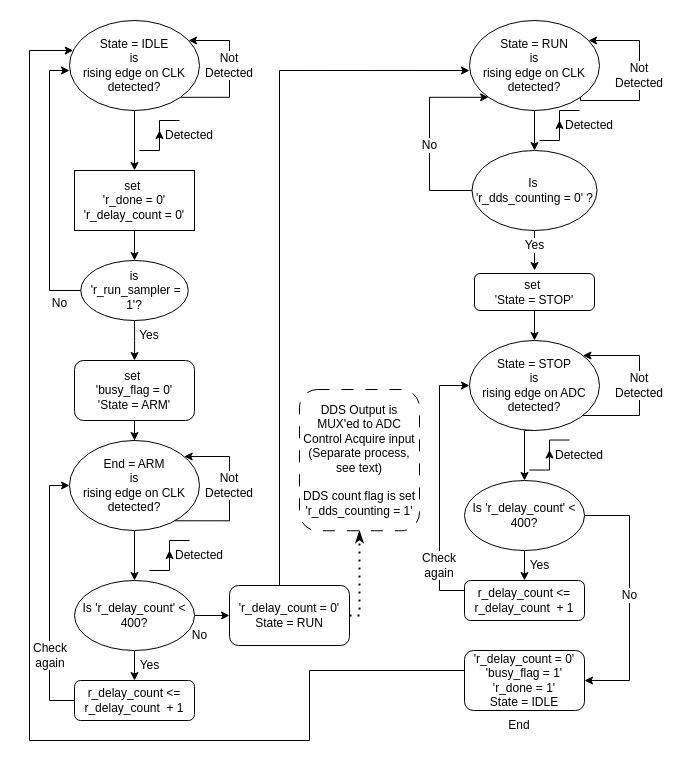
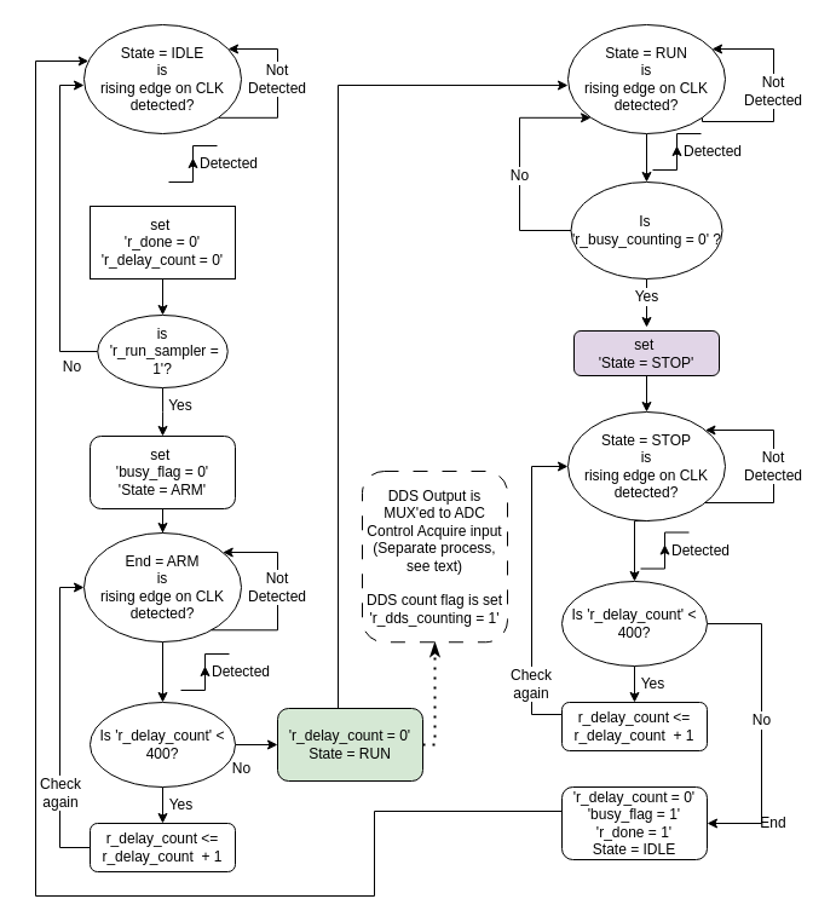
- <mxCell id="2" style="edgeStyle=orthogonalEdgeStyle;rounded=0;orthogonalLoop=1;jettySize=auto;html=1;entryX=0.5;entryY=0;entryDx=0;entryDy=0;" edge="1" parent="1" source="4" target="6"><mxGeometry relative="1" as="geometry" /></mxCell>
- <mxCell id="52" value="Is&amp;nbsp;&lt;div&gt;'r_dds_counting = 0' ?&lt;/div&gt;" style="ellipse;whiteSpace=wrap;html=1;" vertex="1" parent="1"><mxGeometry x="471.5" y="150" width="125" height="80" as="geometry" /></mxCell>
+ <mxCell id="52" value="Is&amp;nbsp;&lt;div&gt;'r_busy_counting = 0' ?&lt;/div&gt;" style="ellipse;whiteSpace=wrap;html=1;" vertex="1" parent="1"><mxGeometry x="471.5" y="150" width="125" height="80" as="geometry" /></mxCell>
- <mxCell id="56" value="set&amp;nbsp;&lt;div&gt;'State = STOP'&lt;/div&gt;" style="rounded=1;whiteSpace=wrap;html=1;" vertex="1" parent="1"><mxGeometry x="474" y="273" width="120" height="37" as="geometry" /></mxCell>
+ <mxCell id="56" value="set&amp;nbsp;&lt;div&gt;'State = STOP'&lt;/div&gt;" style="rounded=1;whiteSpace=wrap;html=1;fillColor=#e1d5e7;" vertex="1" parent="1"><mxGeometry x="474" y="273" width="120" height="37" as="geometry" /></mxCell>
- <mxCell id="58" value="State = STOP&lt;div&gt;is&lt;/div&gt;&lt;div&gt;rising edge on ADC&lt;/div&gt;&lt;div&gt;detected?&lt;/div&gt;" style="ellipse;whiteSpace=wrap;html=1;" vertex="1" parent="1"><mxGeometry x="469" y="340" width="130" height="90" as="geometry" /></mxCell>
+ <mxCell id="58" value="State = STOP&lt;div&gt;is&lt;/div&gt;&lt;div&gt;rising edge on CLK&lt;/div&gt;&lt;div&gt;detected?&lt;/div&gt;" style="ellipse;whiteSpace=wrap;html=1;" vertex="1" parent="1"><mxGeometry x="469" y="340" width="130" height="90" as="geometry" /></mxCell>
- <mxCell id="37" value="'r_delay_count = 0'&lt;div&gt;State = RUN&lt;/div&gt;" style="rounded=1;whiteSpace=wrap;html=1;" vertex="1" parent="1"><mxGeometry x="229" y="585" width="120" height="60" as="geometry" /></mxCell>
+ <mxCell id="37" value="'r_delay_count = 0'&lt;div&gt;State = RUN&lt;/div&gt;" style="rounded=1;whiteSpace=wrap;html=1;fillColor=#d5e8d4;" vertex="1" parent="1"><mxGeometry x="229" y="585" width="120" height="60" as="geometry" /></mxCell>
- <mxCell id="76" value="End" style="text;html=1;align=center;verticalAlign=middle;whiteSpace=wrap;rounded=0;" vertex="1" parent="1"><mxGeometry x="489" y="710" width="60" height="30" as="geometry" /></mxCell>
+ <mxCell id="76" value="End" style="text;html=1;align=center;verticalAlign=middle;whiteSpace=wrap;rounded=0;" vertex="1" parent="1"><mxGeometry x="609" y="665" width="60" height="30" as="geometry" /></mxCell>
